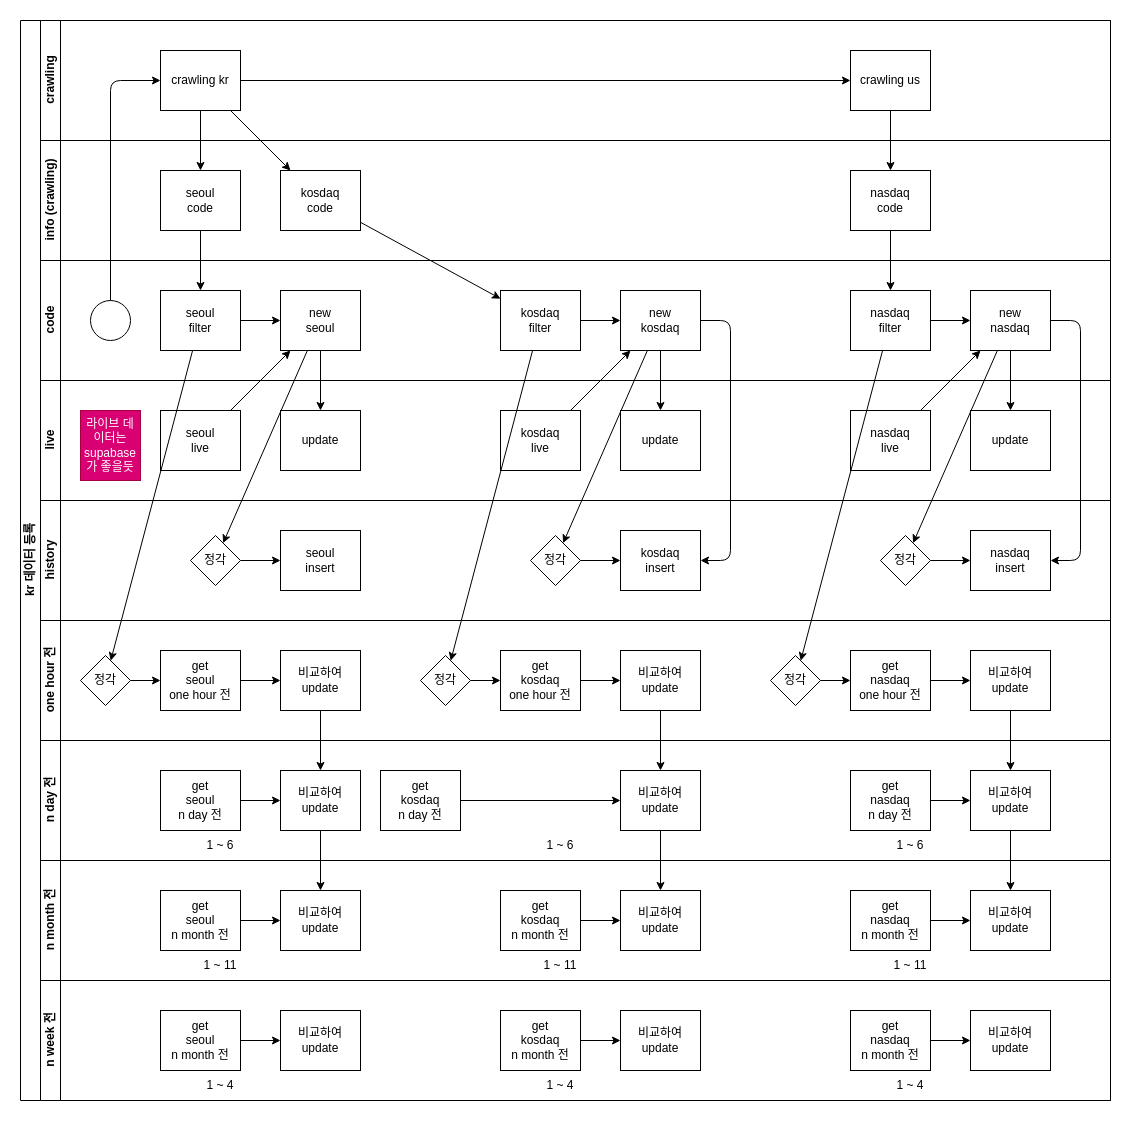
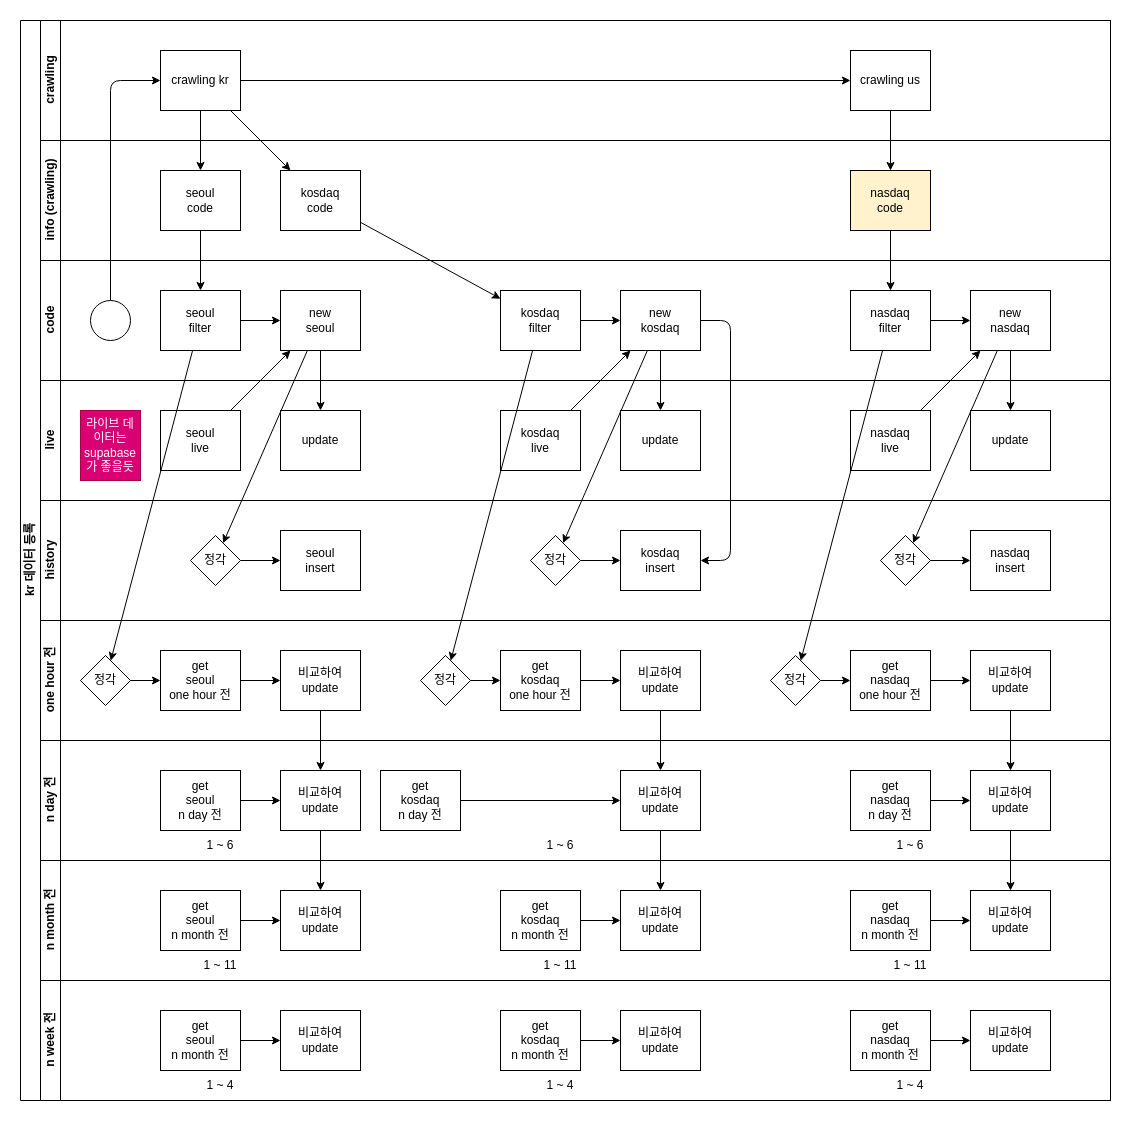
- <mxCell id="10" value="nasdaq&lt;br&gt;code" style="rounded=0;whiteSpace=wrap;html=1;fontFamily=Helvetica;fontSize=12;align=center;" parent="7" vertex="1"><mxGeometry x="810" y="30" width="80" height="60" as="geometry" /></mxCell>
+ <mxCell id="10" value="nasdaq&lt;br&gt;code" style="rounded=0;whiteSpace=wrap;html=1;fontFamily=Helvetica;fontSize=12;align=center;fillColor=#fff2cc;" parent="7" vertex="1"><mxGeometry x="810" y="30" width="80" height="60" as="geometry" /></mxCell>
- <mxCell id="86" style="edgeStyle=none;html=1;" parent="2" source="21" target="45" edge="1"><mxGeometry relative="1" as="geometry"><Array as="points"><mxPoint x="1060" y="300" /><mxPoint x="1060" y="540" /></Array></mxGeometry></mxCell>
